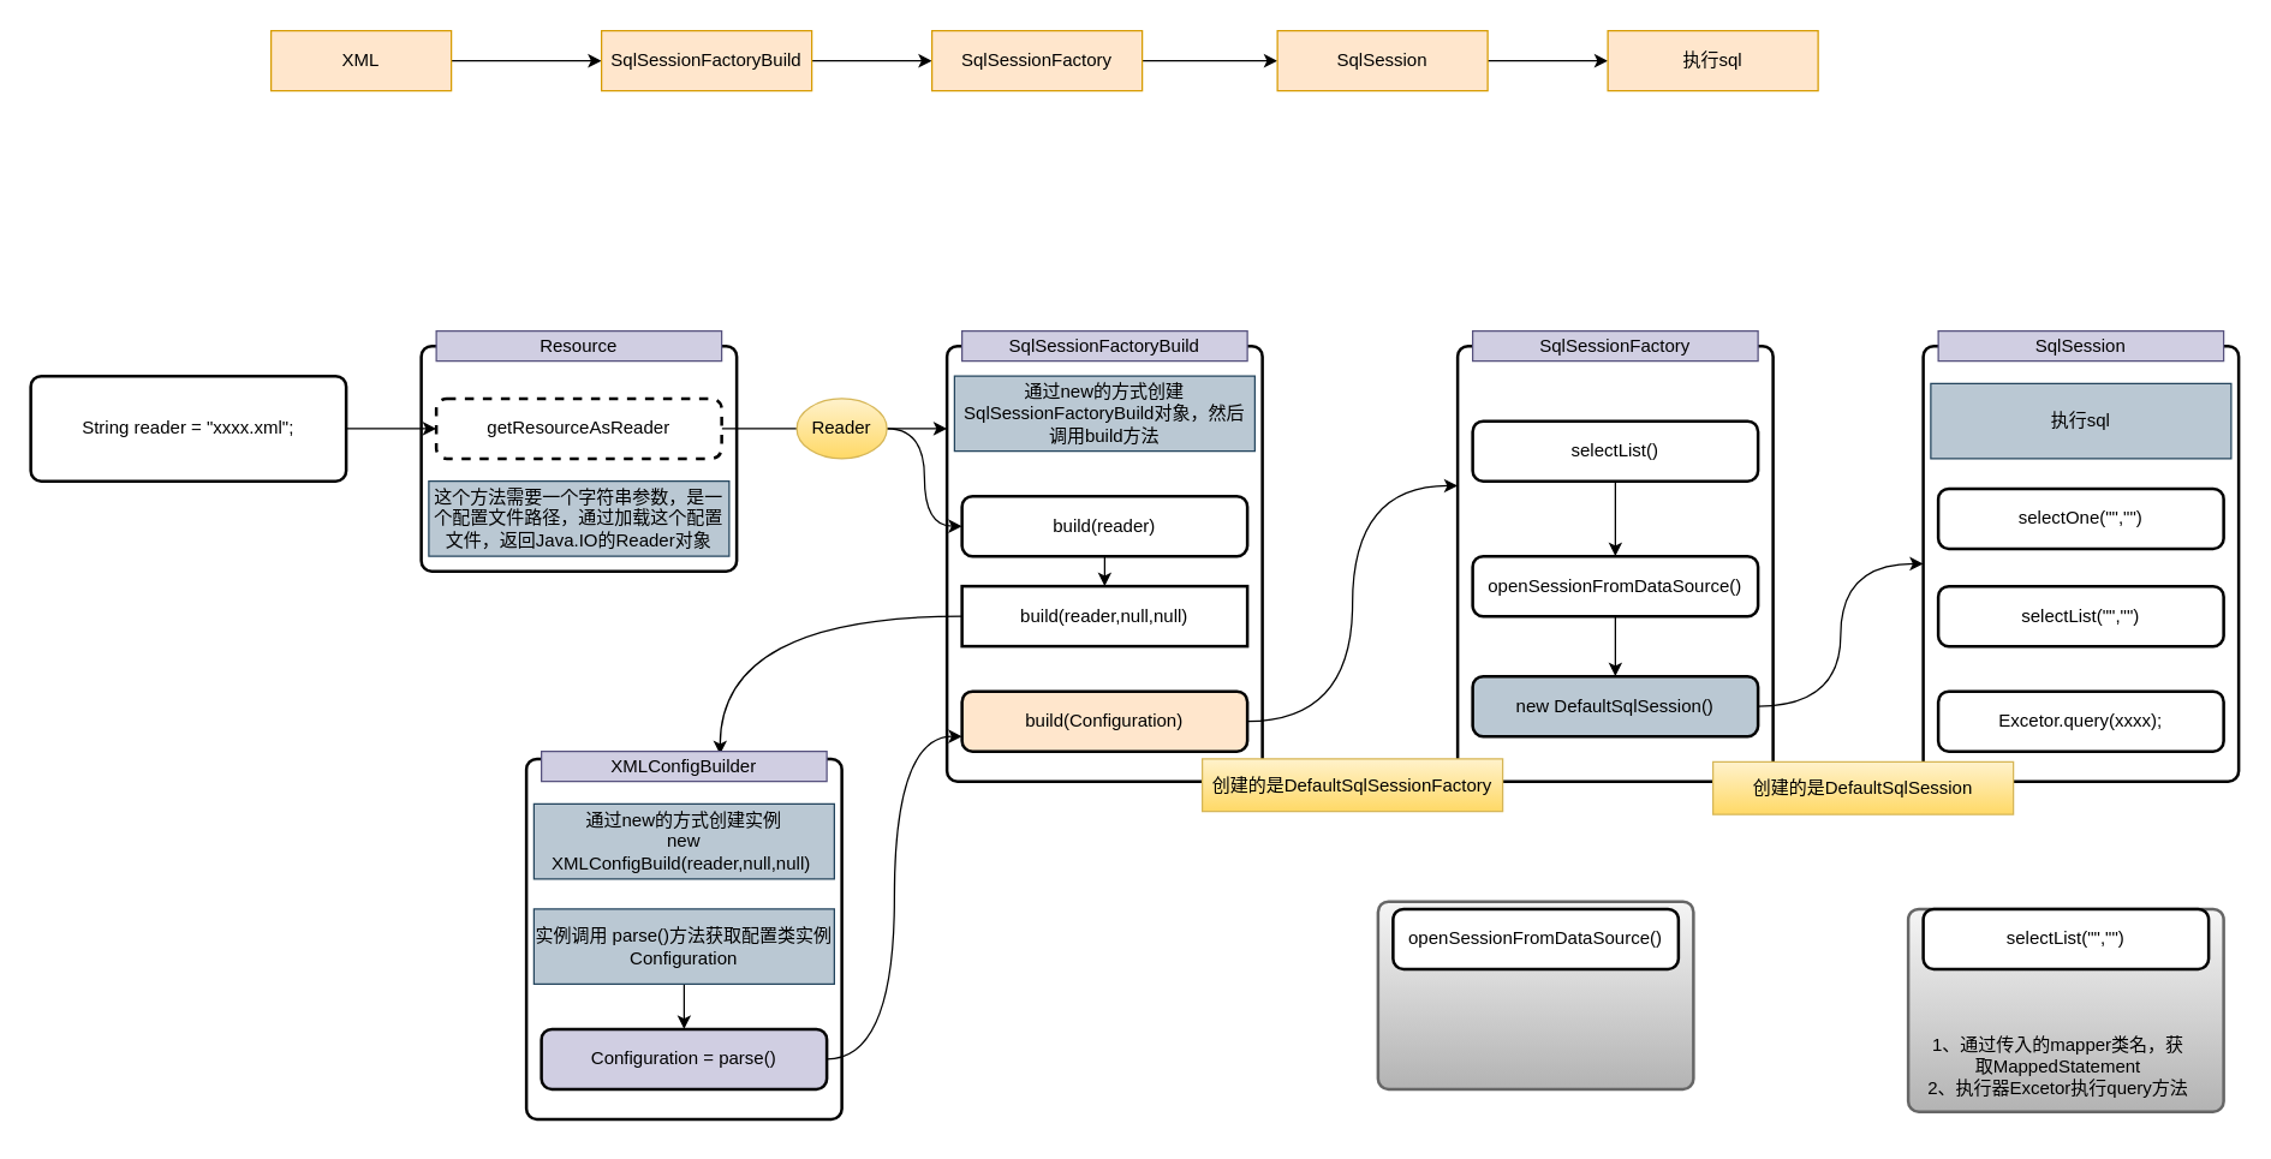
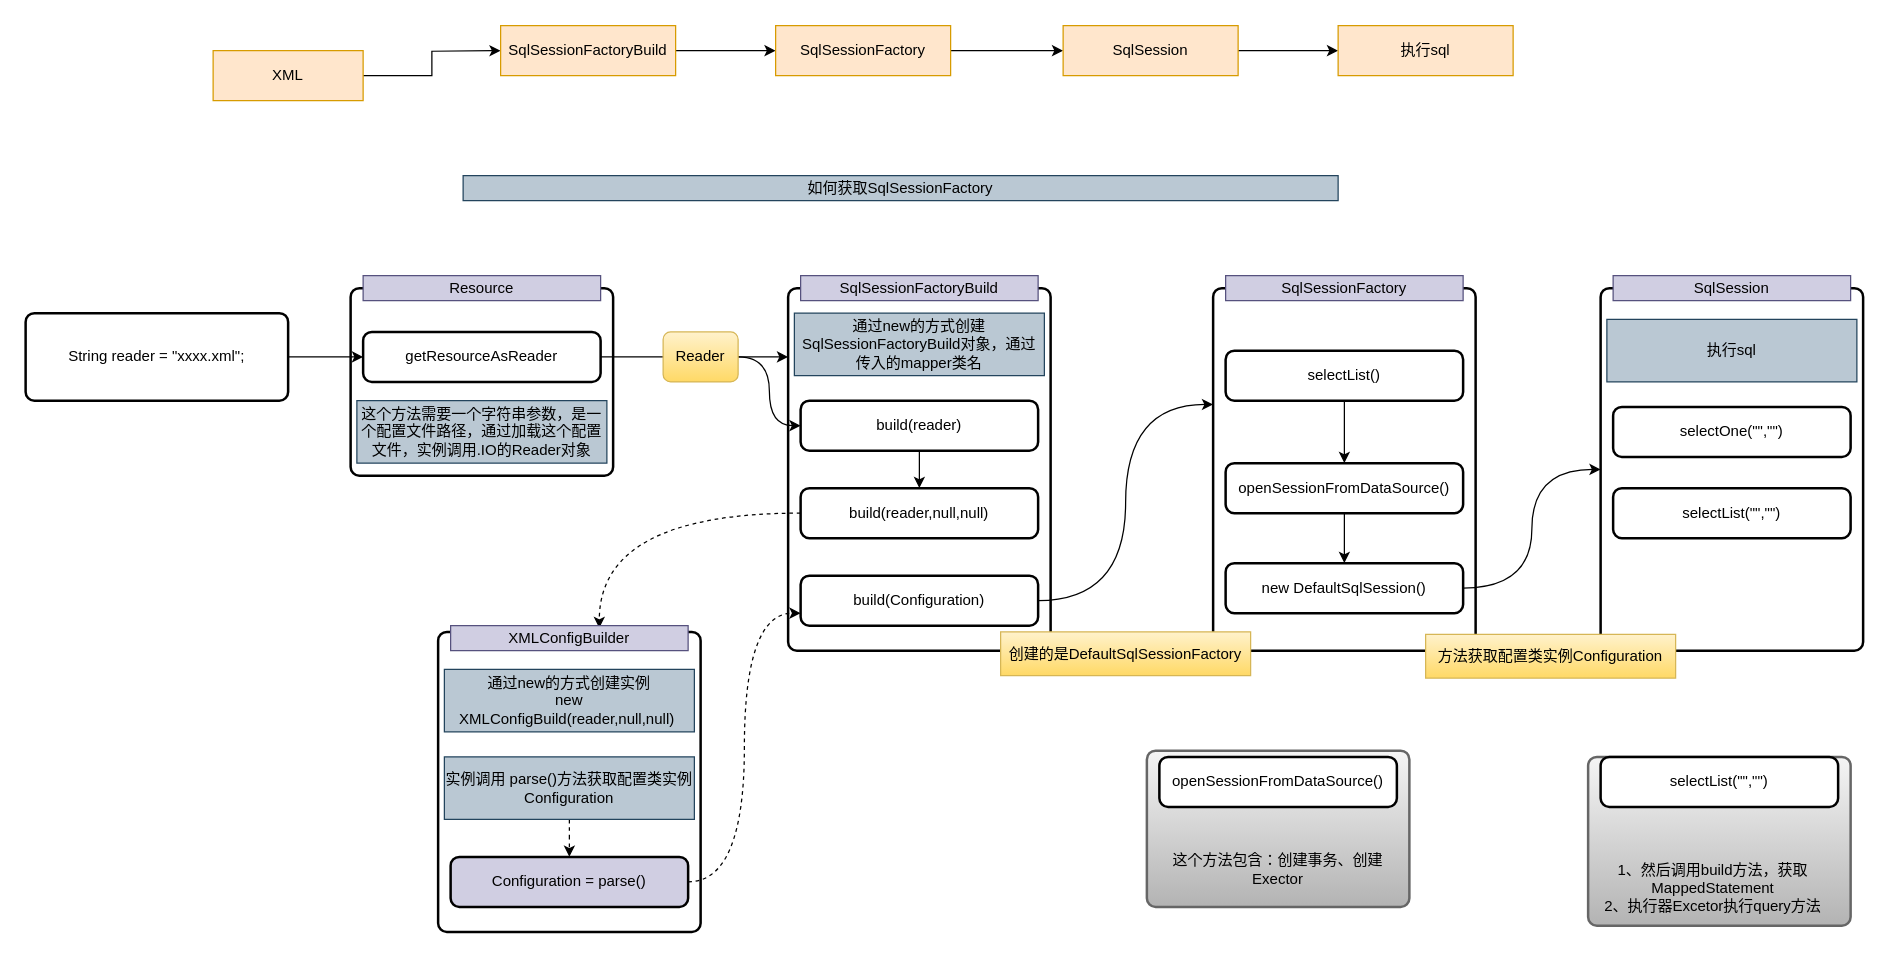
- <mxCell id="4" value="XML" style="rounded=0;whiteSpace=wrap;html=1;fillColor=#ffe6cc;strokeColor=#d79b00;" parent="1" vertex="1"><mxGeometry x="180" y="20" width="120" height="40" as="geometry" /></mxCell>
+ <mxCell id="4" value="XML" style="rounded=0;whiteSpace=wrap;html=1;fillColor=#ffe6cc;strokeColor=#d79b00;" parent="1" vertex="1"><mxGeometry x="170" y="40" width="120" height="40" as="geometry" /></mxCell>
+ <mxCell id="12" value="如何获取SqlSessionFactory" style="text;html=1;strokeColor=#23445d;fillColor=#bac8d3;align=center;verticalAlign=middle;whiteSpace=wrap;rounded=0;" parent="1" vertex="1"><mxGeometry x="370" y="140" width="700" height="20" as="geometry" /></mxCell>
- <mxCell id="23" value="通过new的方式创建SqlSessionFactoryBuild对象，然后调用build方法" style="text;html=1;strokeColor=#23445d;fillColor=#bac8d3;align=center;verticalAlign=middle;whiteSpace=wrap;rounded=0;" parent="1" vertex="1"><mxGeometry x="635" y="250" width="200" height="50" as="geometry" /></mxCell>
+ <mxCell id="23" value="通过new的方式创建SqlSessionFactoryBuild对象，通过传入的mapper类名" style="text;html=1;strokeColor=#23445d;fillColor=#bac8d3;align=center;verticalAlign=middle;whiteSpace=wrap;rounded=0;" parent="1" vertex="1"><mxGeometry x="635" y="250" width="200" height="50" as="geometry" /></mxCell>
- <mxCell id="16" value="getResourceAsReader&lt;br&gt;" style="rounded=1;whiteSpace=wrap;html=1;absoluteArcSize=1;arcSize=14;strokeWidth=2;dashed=1;" parent="1" vertex="1"><mxGeometry x="290" y="265" width="190" height="40" as="geometry" /></mxCell>
+ <mxCell id="16" value="getResourceAsReader&lt;br&gt;" style="rounded=1;whiteSpace=wrap;html=1;absoluteArcSize=1;arcSize=14;strokeWidth=2;" parent="1" vertex="1"><mxGeometry x="290" y="265" width="190" height="40" as="geometry" /></mxCell>
- <mxCell id="21" value="Reader" style="ellipse;whiteSpace=wrap;html=1;gradientColor=#ffd966;fillColor=#fff2cc;strokeColor=#d6b656;" parent="1" vertex="1"><mxGeometry x="530" y="265" width="60" height="40" as="geometry" /></mxCell>
+ <mxCell id="21" value="Reader" style="whiteSpace=wrap;html=1;gradientColor=#ffd966;fillColor=#fff2cc;strokeColor=#d6b656;rounded=1;" parent="1" vertex="1"><mxGeometry x="530" y="265" width="60" height="40" as="geometry" /></mxCell>
- <mxCell id="19" value="这个方法需要一个字符串参数，是一个配置文件路径，通过加载这个配置文件，返回Java.IO的Reader对象" style="text;html=1;strokeColor=#23445d;fillColor=#bac8d3;align=center;verticalAlign=middle;whiteSpace=wrap;rounded=0;" parent="1" vertex="1"><mxGeometry x="285" y="320" width="200" height="50" as="geometry" /></mxCell>
+ <mxCell id="19" value="这个方法需要一个字符串参数，是一个配置文件路径，通过加载这个配置文件，实例调用.IO的Reader对象" style="text;html=1;strokeColor=#23445d;fillColor=#bac8d3;align=center;verticalAlign=middle;whiteSpace=wrap;rounded=0;" parent="1" vertex="1"><mxGeometry x="285" y="320" width="200" height="50" as="geometry" /></mxCell>
- <mxCell id="25" value="build(reader)" style="rounded=1;whiteSpace=wrap;html=1;absoluteArcSize=1;arcSize=14;strokeWidth=2;" parent="1" vertex="1"><mxGeometry x="640" y="330" width="190" height="40" as="geometry" /></mxCell>
+ <mxCell id="25" value="build(reader)" style="rounded=1;whiteSpace=wrap;html=1;absoluteArcSize=1;arcSize=14;strokeWidth=2;" parent="1" vertex="1"><mxGeometry x="640" y="320" width="190" height="40" as="geometry" /></mxCell>
- <mxCell id="27" value="build(reader,null,null)" style="whiteSpace=wrap;html=1;absoluteArcSize=1;arcSize=14;strokeWidth=2;rounded=0;" parent="1" vertex="1"><mxGeometry x="640" y="390" width="190" height="40" as="geometry" /></mxCell>
+ <mxCell id="27" value="build(reader,null,null)" style="rounded=1;whiteSpace=wrap;html=1;absoluteArcSize=1;arcSize=14;strokeWidth=2;" parent="1" vertex="1"><mxGeometry x="640" y="390" width="190" height="40" as="geometry" /></mxCell>
- <mxCell id="26" style="edgeStyle=orthogonalEdgeStyle;curved=1;rounded=0;orthogonalLoop=1;jettySize=auto;html=1;entryX=0.626;entryY=0.1;entryDx=0;entryDy=0;entryPerimeter=0;" parent="1" source="27" target="29" edge="1"><mxGeometry relative="1" as="geometry" /></mxCell>
+ <mxCell id="26" style="edgeStyle=orthogonalEdgeStyle;curved=1;rounded=0;orthogonalLoop=1;jettySize=auto;html=1;entryX=0.626;entryY=0.1;entryDx=0;entryDy=0;entryPerimeter=0;dashed=1;" parent="1" source="27" target="29" edge="1"><mxGeometry relative="1" as="geometry" /></mxCell>
- <mxCell id="47" value="new DefaultSqlSession()" style="rounded=1;whiteSpace=wrap;html=1;absoluteArcSize=1;arcSize=14;strokeWidth=2;fillColor=#bac8d3;" parent="1" vertex="1"><mxGeometry x="980" y="450" width="190" height="40" as="geometry" /></mxCell>
+ <mxCell id="47" value="new DefaultSqlSession()" style="rounded=1;whiteSpace=wrap;html=1;absoluteArcSize=1;arcSize=14;strokeWidth=2;" parent="1" vertex="1"><mxGeometry x="980" y="450" width="190" height="40" as="geometry" /></mxCell>
- <mxCell id="36" value="build(Configuration)" style="rounded=1;whiteSpace=wrap;html=1;absoluteArcSize=1;arcSize=14;strokeWidth=2;fillColor=#ffe6cc;" parent="1" vertex="1"><mxGeometry x="640" y="460" width="190" height="40" as="geometry" /></mxCell>
+ <mxCell id="36" value="build(Configuration)" style="rounded=1;whiteSpace=wrap;html=1;absoluteArcSize=1;arcSize=14;strokeWidth=2;" parent="1" vertex="1"><mxGeometry x="640" y="460" width="190" height="40" as="geometry" /></mxCell>
- <mxCell id="58" value="Excetor.query(xxxx);" style="rounded=1;whiteSpace=wrap;html=1;absoluteArcSize=1;arcSize=14;strokeWidth=2;" parent="1" vertex="1"><mxGeometry x="1290" y="460" width="190" height="40" as="geometry" /></mxCell>
- <mxCell id="48" value="创建的是DefaultSqlSession" style="text;html=1;strokeColor=#d6b656;fillColor=#fff2cc;align=center;verticalAlign=middle;whiteSpace=wrap;rounded=0;gradientColor=#ffd966;" parent="1" vertex="1"><mxGeometry x="1140" y="507" width="200" height="35" as="geometry" /></mxCell>
+ <mxCell id="48" value="方法获取配置类实例Configuration" style="text;html=1;strokeColor=#d6b656;fillColor=#fff2cc;align=center;verticalAlign=middle;whiteSpace=wrap;rounded=0;gradientColor=#ffd966;" parent="1" vertex="1"><mxGeometry x="1140" y="507" width="200" height="35" as="geometry" /></mxCell>
- <mxCell id="31" style="edgeStyle=orthogonalEdgeStyle;curved=1;rounded=0;orthogonalLoop=1;jettySize=auto;html=1;entryX=0;entryY=0.75;entryDx=0;entryDy=0;" parent="1" source="32" target="36" edge="1"><mxGeometry relative="1" as="geometry" /></mxCell>
+ <mxCell id="31" style="edgeStyle=orthogonalEdgeStyle;curved=1;rounded=0;orthogonalLoop=1;jettySize=auto;html=1;entryX=0;entryY=0.75;entryDx=0;entryDy=0;dashed=1;" parent="1" source="32" target="36" edge="1"><mxGeometry relative="1" as="geometry" /></mxCell>
- <mxCell id="33" style="edgeStyle=orthogonalEdgeStyle;curved=1;rounded=0;orthogonalLoop=1;jettySize=auto;html=1;" parent="1" source="34" target="32" edge="1"><mxGeometry relative="1" as="geometry" /></mxCell>
+ <mxCell id="33" style="edgeStyle=orthogonalEdgeStyle;curved=1;rounded=0;orthogonalLoop=1;jettySize=auto;html=1;dashed=1;" parent="1" source="34" target="32" edge="1"><mxGeometry relative="1" as="geometry" /></mxCell>
+ <mxCell id="51" value="这个方法包含：创建事务、创建Exector" style="text;html=1;align=center;verticalAlign=middle;whiteSpace=wrap;rounded=0;" parent="1" vertex="1"><mxGeometry x="927" y="670" width="190" height="50" as="geometry" /></mxCell>
- <mxCell id="57" value="1、通过传入的mapper类名，获取MappedStatement&lt;br&gt;2、执行器Excetor执行query方法" style="text;html=1;align=center;verticalAlign=middle;whiteSpace=wrap;rounded=0;" parent="1" vertex="1"><mxGeometry x="1280" y="670" width="180" height="80" as="geometry" /></mxCell>
+ <mxCell id="57" value="1、然后调用build方法，获取MappedStatement&lt;br&gt;2、执行器Excetor执行query方法" style="text;html=1;align=center;verticalAlign=middle;whiteSpace=wrap;rounded=0;" parent="1" vertex="1"><mxGeometry x="1280" y="670" width="180" height="80" as="geometry" /></mxCell>
